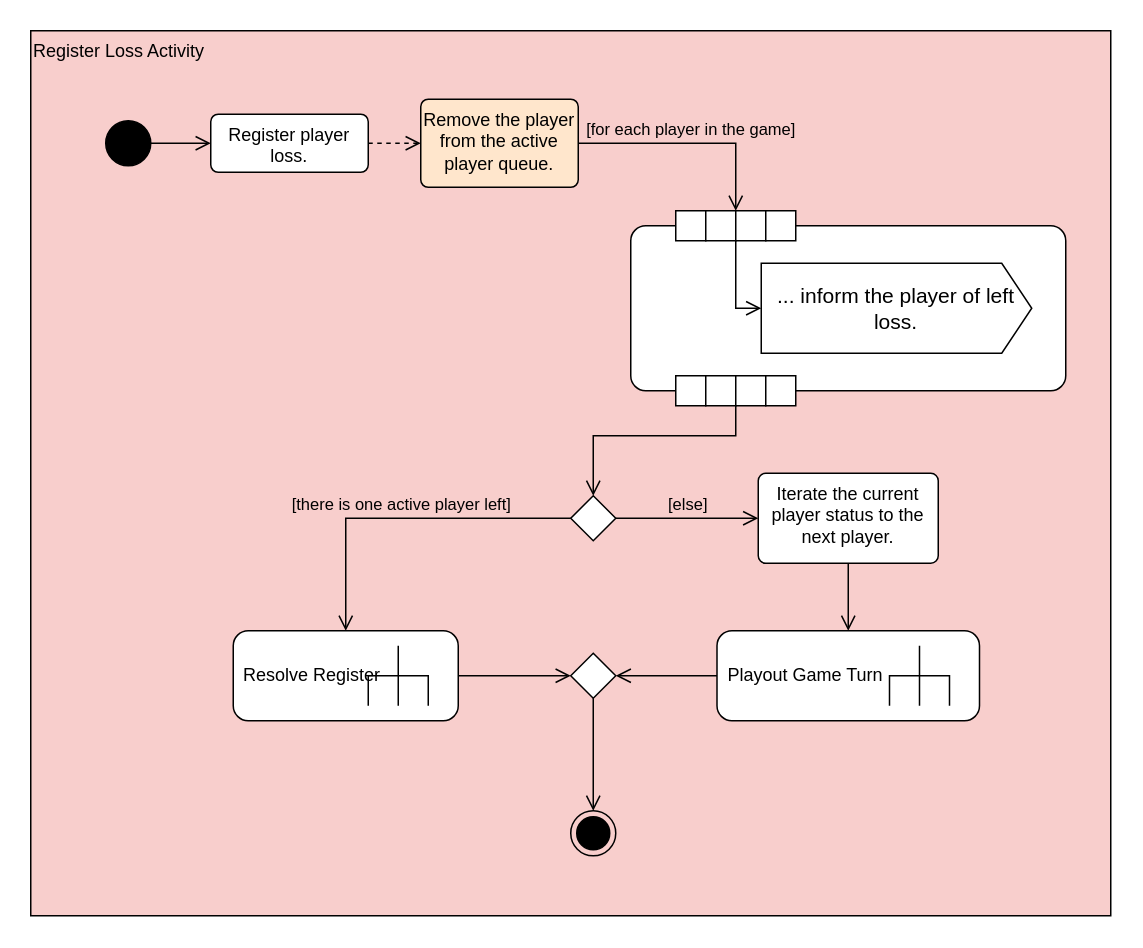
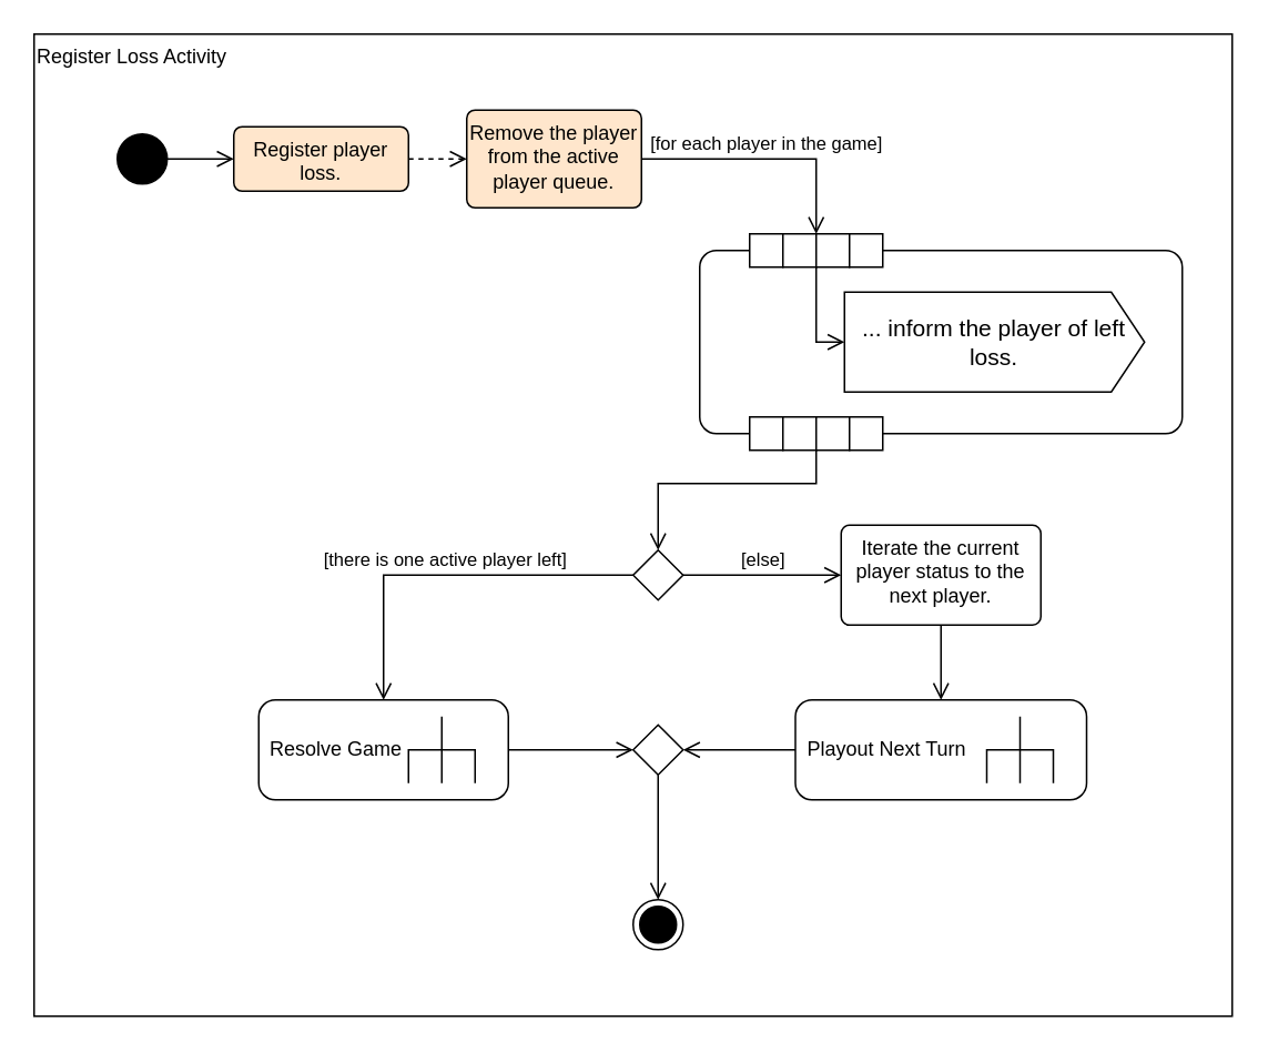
- <mxCell id="32" value="Register player loss." style="html=1;align=center;verticalAlign=top;rounded=1;absoluteArcSize=1;arcSize=10;dashed=0;whiteSpace=wrap;" vertex="1" parent="1"><mxGeometry x="140" y="75.63" width="105" height="38.75" as="geometry" /></mxCell>
+ <mxCell id="32" value="Register player loss." style="html=1;align=center;verticalAlign=top;rounded=1;absoluteArcSize=1;arcSize=10;dashed=0;whiteSpace=wrap;fillColor=#ffe6cc;" vertex="1" parent="1"><mxGeometry x="140" y="75.63" width="105" height="38.75" as="geometry" /></mxCell>
- <mxCell id="2" value="Register Loss Activity" style="html=1;dashed=0;whiteSpace=wrap;align=left;verticalAlign=top;fillColor=#f8cecc;" vertex="1" parent="1"><mxGeometry x="20" y="20" width="720" height="590" as="geometry" /></mxCell>
+ <mxCell id="2" value="Register Loss Activity" style="html=1;dashed=0;whiteSpace=wrap;align=left;verticalAlign=top;" vertex="1" parent="1"><mxGeometry x="20" y="20" width="720" height="590" as="geometry" /></mxCell>
- <mxCell id="23" value="Resolve Register" style="shape=mxgraph.uml25.behaviorAction;html=1;rounded=1;absoluteArcSize=1;arcSize=10;align=left;spacingLeft=5;whiteSpace=wrap;" vertex="1" parent="1"><mxGeometry x="155" y="420" width="150" height="60" as="geometry" /></mxCell>
+ <mxCell id="23" value="Resolve Game" style="shape=mxgraph.uml25.behaviorAction;html=1;rounded=1;absoluteArcSize=1;arcSize=10;align=left;spacingLeft=5;whiteSpace=wrap;" vertex="1" parent="1"><mxGeometry x="155" y="420" width="150" height="60" as="geometry" /></mxCell>
- <mxCell id="25" value="Playout Game Turn" style="shape=mxgraph.uml25.behaviorAction;html=1;rounded=1;absoluteArcSize=1;arcSize=10;align=left;spacingLeft=5;whiteSpace=wrap;" vertex="1" parent="1"><mxGeometry x="477.5" y="420" width="175" height="60" as="geometry" /></mxCell>
+ <mxCell id="25" value="Playout Next Turn" style="shape=mxgraph.uml25.behaviorAction;html=1;rounded=1;absoluteArcSize=1;arcSize=10;align=left;spacingLeft=5;whiteSpace=wrap;" vertex="1" parent="1"><mxGeometry x="477.5" y="420" width="175" height="60" as="geometry" /></mxCell>
